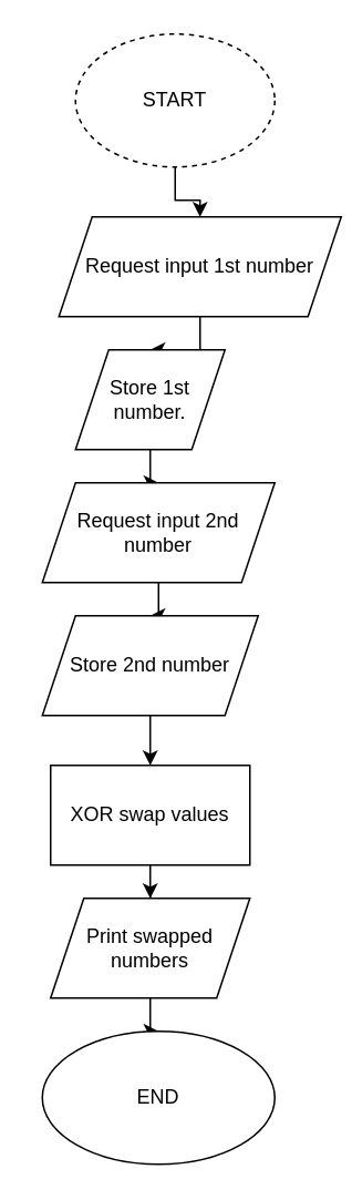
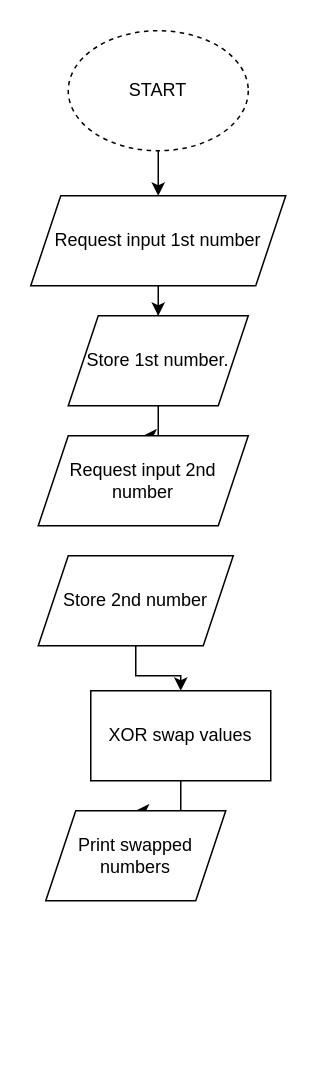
- <mxCell id="5" value="Request input 1st number" style="shape=parallelogram;perimeter=parallelogramPerimeter;whiteSpace=wrap;html=1;fixedSize=1;" vertex="1" parent="1"><mxGeometry x="35" y="130" width="170" height="60" as="geometry" /></mxCell>
+ <mxCell id="5" value="Request input 1st number" style="shape=parallelogram;perimeter=parallelogramPerimeter;whiteSpace=wrap;html=1;fixedSize=1;" vertex="1" parent="1"><mxGeometry x="20" y="130" width="170" height="60" as="geometry" /></mxCell>
- <mxCell id="7" value="Store 1st number." style="shape=parallelogram;perimeter=parallelogramPerimeter;whiteSpace=wrap;html=1;fixedSize=1;" vertex="1" parent="1"><mxGeometry x="45" y="210" width="90" height="60" as="geometry" /></mxCell>
+ <mxCell id="7" value="Store 1st number." style="shape=parallelogram;perimeter=parallelogramPerimeter;whiteSpace=wrap;html=1;fixedSize=1;" vertex="1" parent="1"><mxGeometry x="45" y="210" width="120" height="60" as="geometry" /></mxCell>
- <mxCell id="8" value="" style="edgeStyle=orthogonalEdgeStyle;rounded=0;orthogonalLoop=1;jettySize=auto;html=1;" edge="1" parent="1" source="9" target="11"><mxGeometry relative="1" as="geometry" /></mxCell>
- <mxCell id="13" value="XOR swap values" style="whiteSpace=wrap;html=1;" vertex="1" parent="1"><mxGeometry x="30" y="460" width="120" height="60" as="geometry" /></mxCell>
+ <mxCell id="13" value="XOR swap values" style="whiteSpace=wrap;html=1;" vertex="1" parent="1"><mxGeometry x="60" y="460" width="120" height="60" as="geometry" /></mxCell>
- <mxCell id="14" value="" style="edgeStyle=orthogonalEdgeStyle;rounded=0;orthogonalLoop=1;jettySize=auto;html=1;" edge="1" parent="1" source="15" target="16"><mxGeometry relative="1" as="geometry" /></mxCell>
- <mxCell id="16" value="END" style="ellipse;whiteSpace=wrap;html=1;" vertex="1" parent="1"><mxGeometry x="25" y="620" width="140" height="80" as="geometry" /></mxCell>
